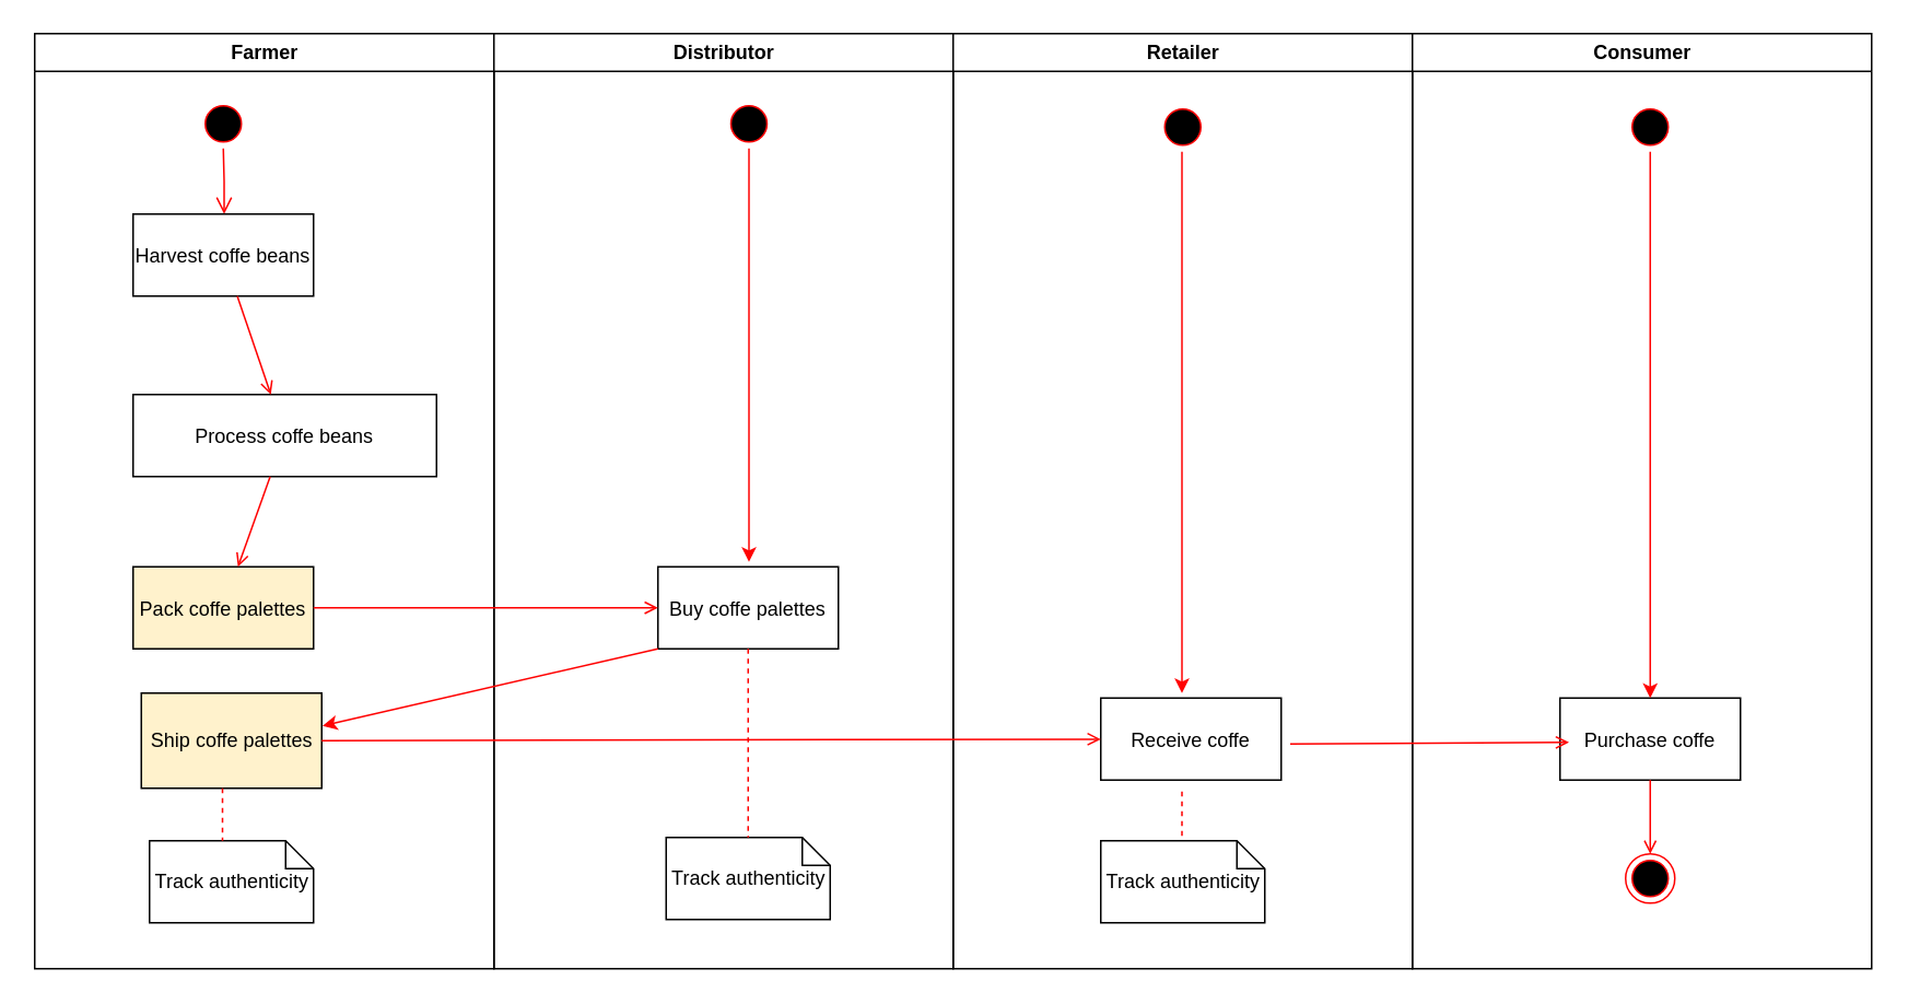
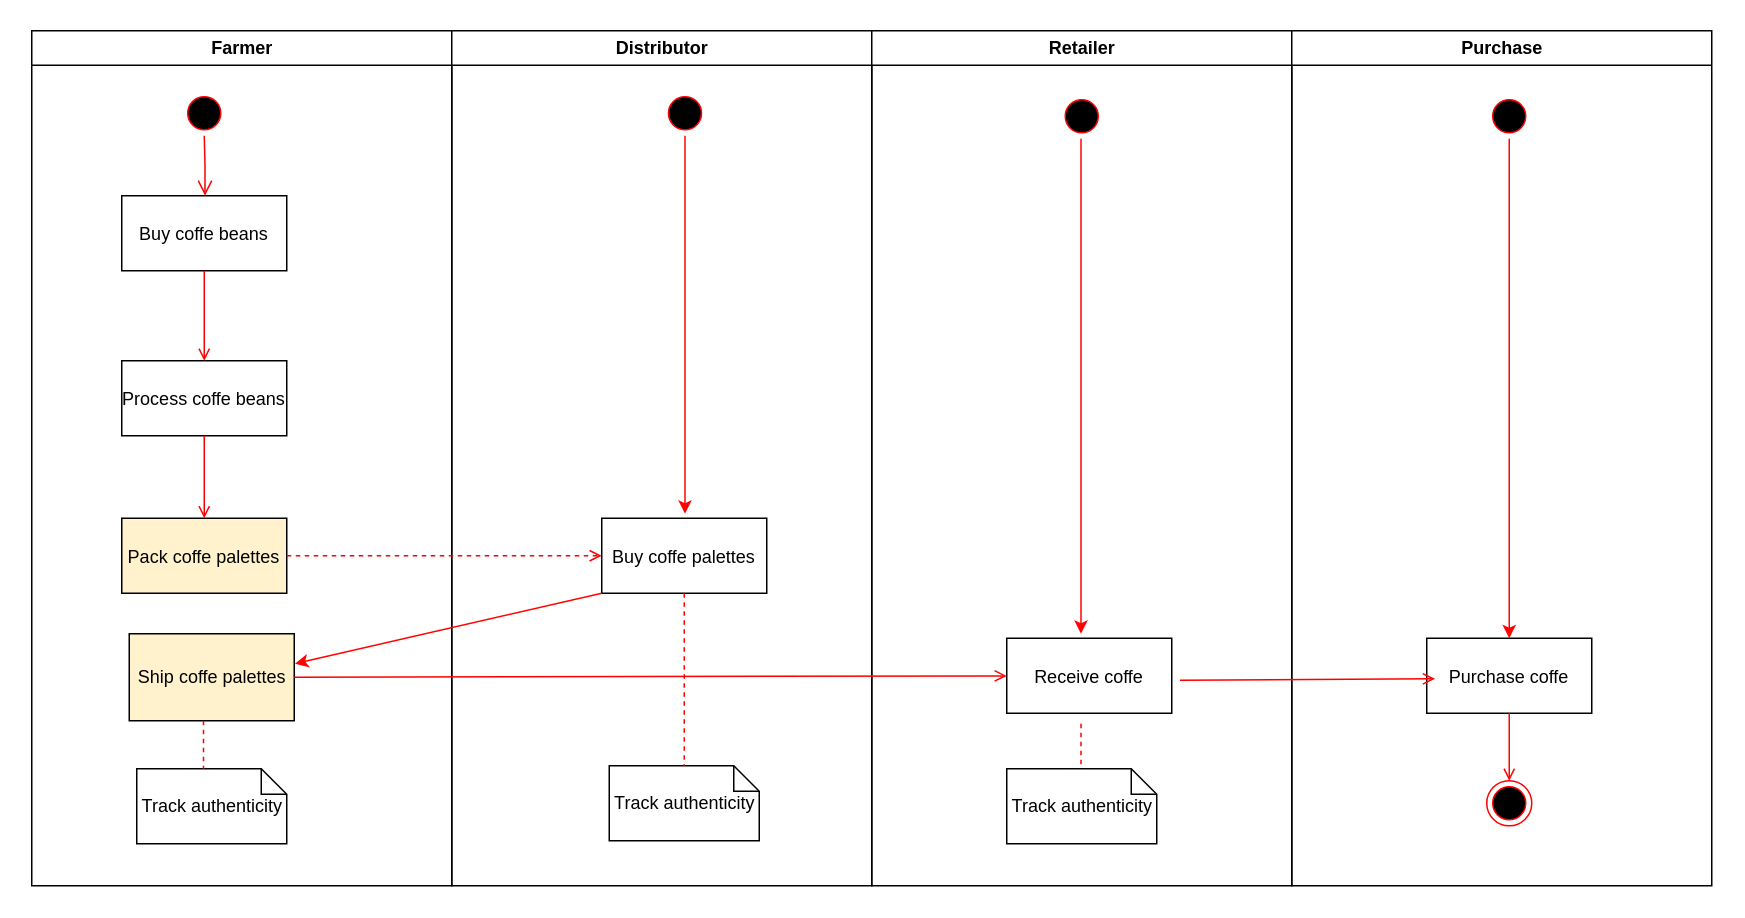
- <mxCell id="25" value="Consumer" style="swimlane;whiteSpace=wrap" parent="1" vertex="1"><mxGeometry x="860.5" y="20" width="280" height="570" as="geometry" /></mxCell>
+ <mxCell id="25" value="Purchase" style="swimlane;whiteSpace=wrap" parent="1" vertex="1"><mxGeometry x="860.5" y="20" width="280" height="570" as="geometry" /></mxCell>
- <mxCell id="5" value="Harvest coffe beans" style="" parent="2" vertex="1"><mxGeometry x="60" y="110" width="110" height="50" as="geometry" /></mxCell>
+ <mxCell id="5" value="Buy coffe beans" style="" parent="2" vertex="1"><mxGeometry x="60" y="110" width="110" height="50" as="geometry" /></mxCell>
- <mxCell id="6" value="Process coffe beans" style="" parent="2" vertex="1"><mxGeometry x="60" y="220" width="185" height="50" as="geometry" /></mxCell>
+ <mxCell id="6" value="Process coffe beans" style="" parent="2" vertex="1"><mxGeometry x="60" y="220" width="110" height="50" as="geometry" /></mxCell>
- <mxCell id="24" value="" style="endArrow=open;strokeColor=#FF0000;endFill=1;rounded=0" parent="1" source="8" target="15" edge="1"><mxGeometry relative="1" as="geometry" /></mxCell>
+ <mxCell id="24" value="" style="endArrow=open;strokeColor=#FF0000;endFill=1;rounded=0;dashed=1;" parent="1" source="8" target="15" edge="1"><mxGeometry relative="1" as="geometry" /></mxCell>
